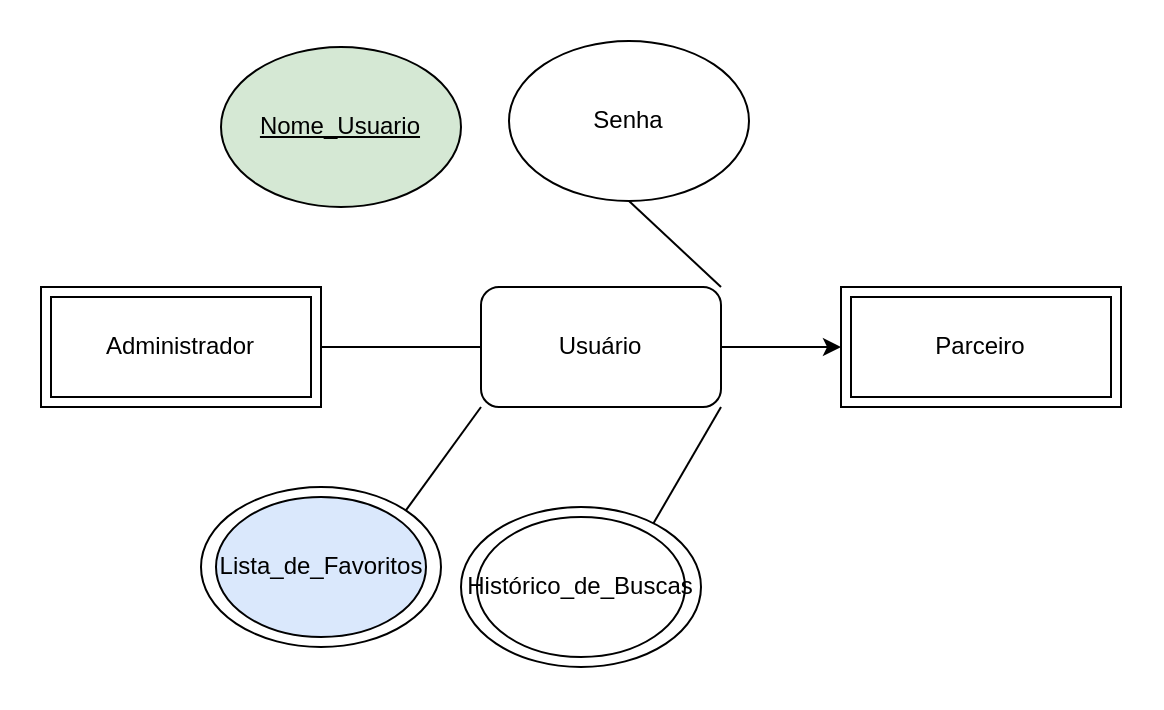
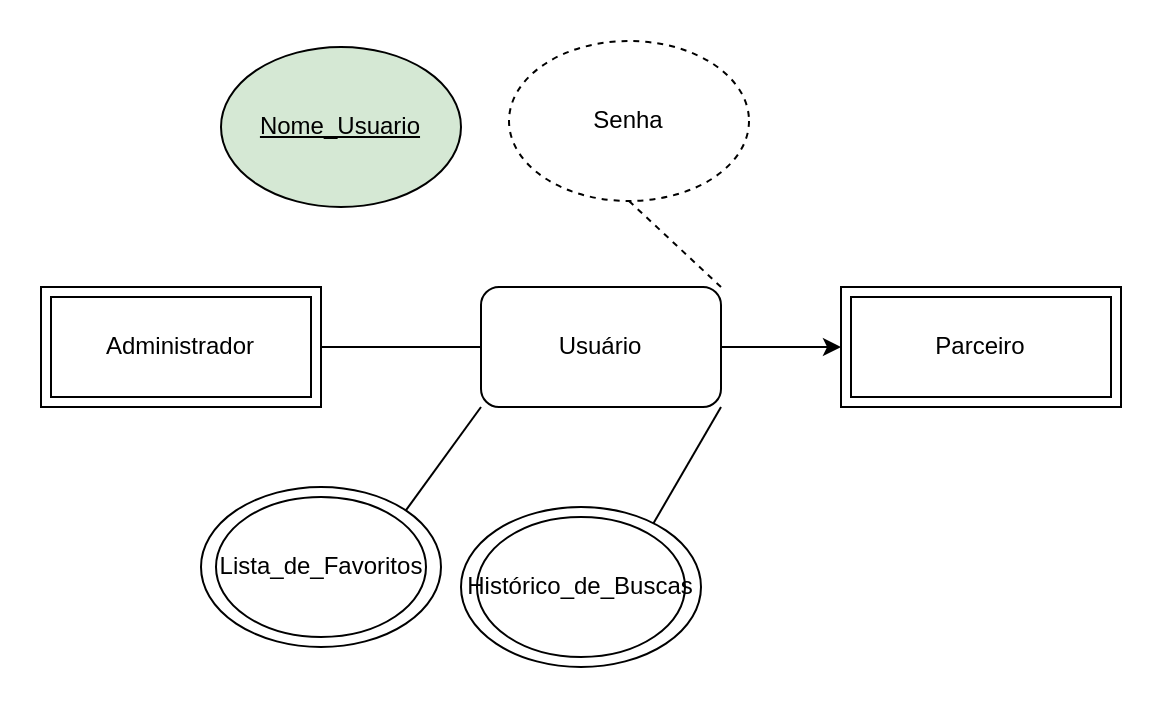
- <mxCell id="4" value="Senha" style="ellipse;whiteSpace=wrap;html=1;" vertex="1" parent="1"><mxGeometry x="254" y="20" width="120" height="80" as="geometry" /></mxCell>
+ <mxCell id="4" value="Senha" style="ellipse;whiteSpace=wrap;html=1;dashed=1;" vertex="1" parent="1"><mxGeometry x="254" y="20" width="120" height="80" as="geometry" /></mxCell>
- <mxCell id="6" value="" style="endArrow=none;html=1;rounded=0;entryX=0.5;entryY=1;entryDx=0;entryDy=0;exitX=1;exitY=0;exitDx=0;exitDy=0;" edge="1" parent="1" source="2" target="4"><mxGeometry width="50" height="50" relative="1" as="geometry"><mxPoint x="360" y="143" as="sourcePoint" /><mxPoint x="410" y="93" as="targetPoint" /></mxGeometry></mxCell>
+ <mxCell id="6" value="" style="endArrow=none;html=1;rounded=0;entryX=0.5;entryY=1;entryDx=0;entryDy=0;exitX=1;exitY=0;exitDx=0;exitDy=0;dashed=1;" edge="1" parent="1" source="2" target="4"><mxGeometry width="50" height="50" relative="1" as="geometry"><mxPoint x="360" y="143" as="sourcePoint" /><mxPoint x="410" y="93" as="targetPoint" /></mxGeometry></mxCell>
- <mxCell id="10" value="Lista_de_Favoritos" style="ellipse;whiteSpace=wrap;html=1;fillColor=#dae8fc;" vertex="1" parent="1"><mxGeometry x="107.5" y="248" width="105" height="70" as="geometry" /></mxCell>
+ <mxCell id="10" value="Lista_de_Favoritos" style="ellipse;whiteSpace=wrap;html=1;" vertex="1" parent="1"><mxGeometry x="107.5" y="248" width="105" height="70" as="geometry" /></mxCell>
